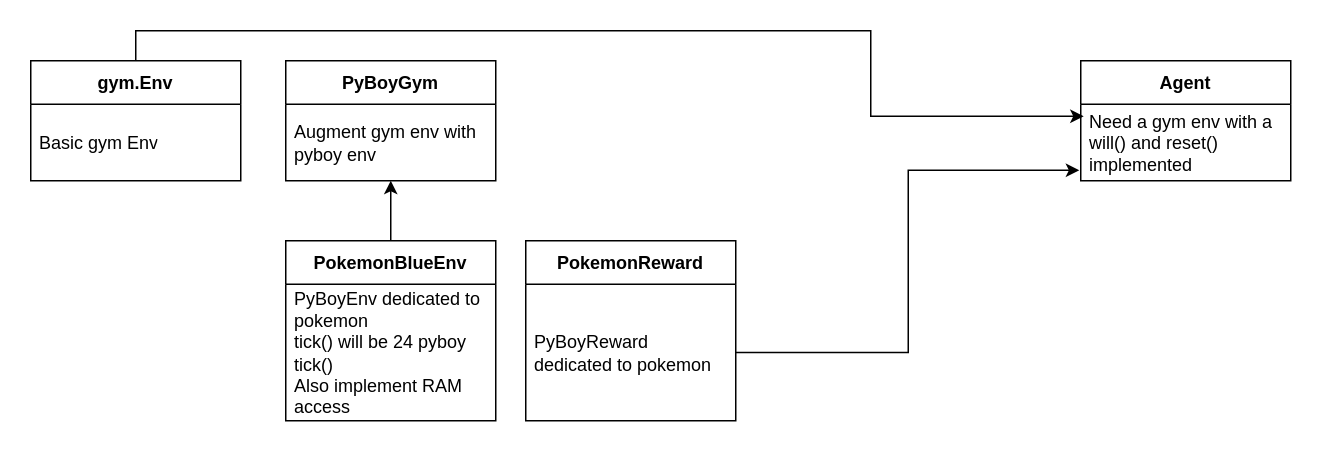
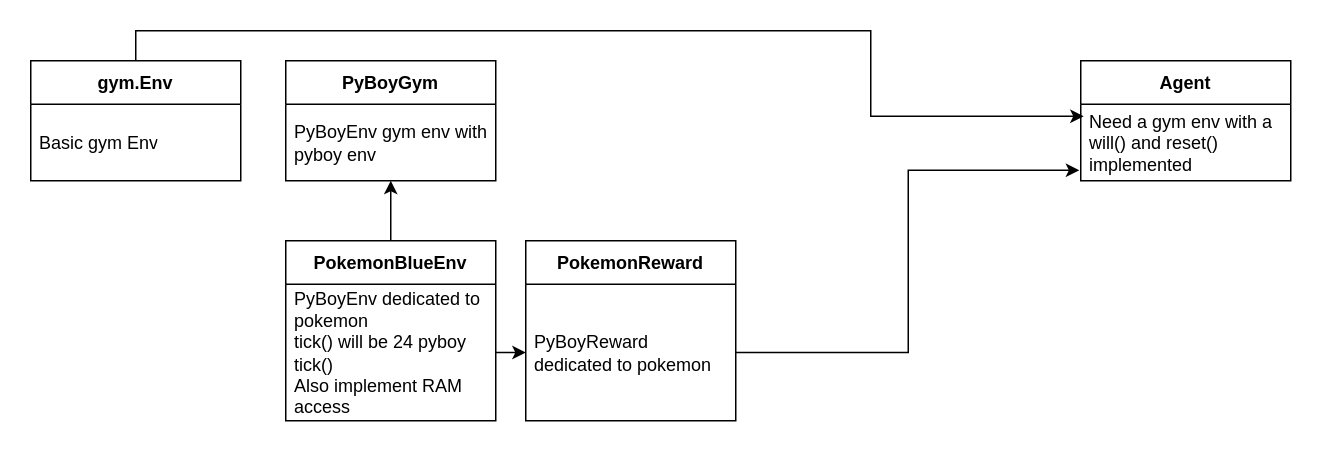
- <mxCell id="7" value="Augment gym env with pyboy env" style="text;html=1;strokeColor=none;fillColor=none;align=left;verticalAlign=middle;spacingLeft=4;spacingRight=4;overflow=hidden;rotatable=0;points=[[0,0.5],[1,0.5]];portConstraint=eastwest;whiteSpace=wrap;" parent="6" vertex="1"><mxGeometry y="29" width="140" height="51" as="geometry" /></mxCell>
+ <mxCell id="7" value="PyBoyEnv gym env with pyboy env" style="text;html=1;strokeColor=none;fillColor=none;align=left;verticalAlign=middle;spacingLeft=4;spacingRight=4;overflow=hidden;rotatable=0;points=[[0,0.5],[1,0.5]];portConstraint=eastwest;whiteSpace=wrap;" parent="6" vertex="1"><mxGeometry y="29" width="140" height="51" as="geometry" /></mxCell>
+ <mxCell id="15" style="edgeStyle=none;html=1;exitX=1;exitY=0.5;exitDx=0;exitDy=0;entryX=0;entryY=0.5;entryDx=0;entryDy=0;" edge="1" parent="1" source="10" target="12"><mxGeometry relative="1" as="geometry" /></mxCell>
